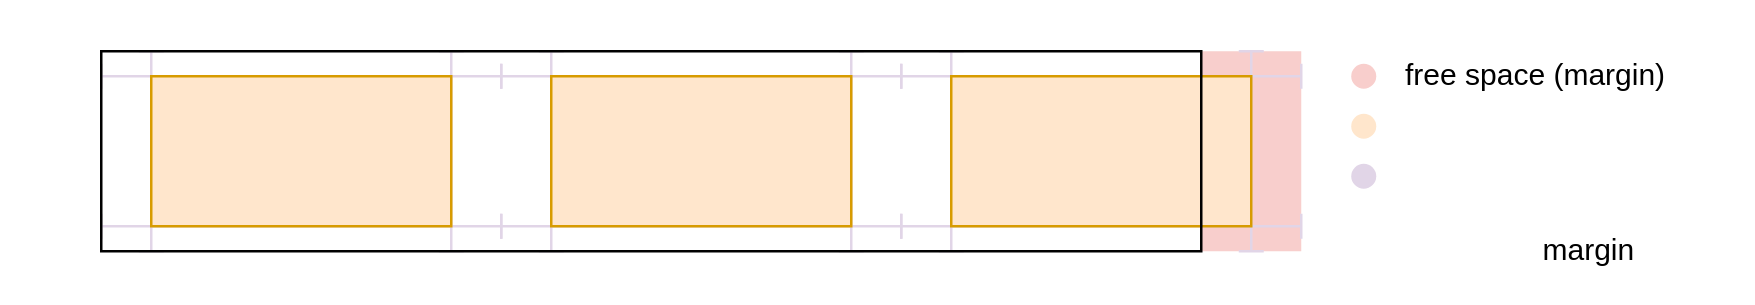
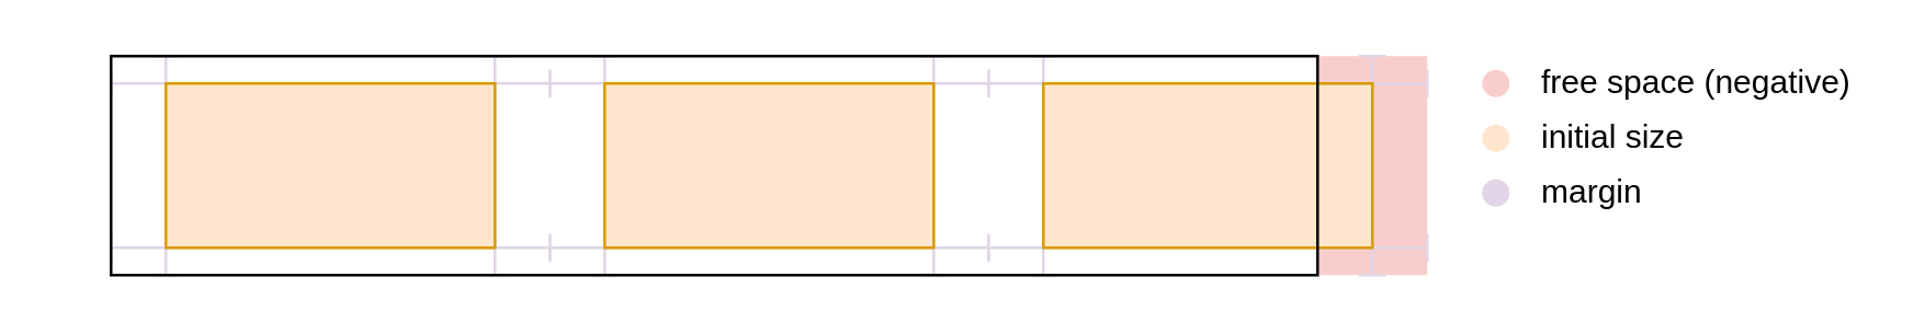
- <mxCell id="24" value="free space (margin)" style="text;html=1;strokeColor=none;fillColor=none;align=left;verticalAlign=middle;whiteSpace=wrap;rounded=0;" vertex="1" parent="1"><mxGeometry x="560" y="20" width="120" height="20" as="geometry" /></mxCell>
+ <mxCell id="24" value="free space (negative)" style="text;html=1;strokeColor=none;fillColor=none;align=left;verticalAlign=middle;whiteSpace=wrap;rounded=0;" vertex="1" parent="1"><mxGeometry x="560" y="20" width="120" height="20" as="geometry" /></mxCell>
+ <mxCell id="20" value="initial size" style="text;html=1;strokeColor=none;fillColor=none;align=left;verticalAlign=middle;whiteSpace=wrap;rounded=0;" vertex="1" parent="1"><mxGeometry x="560" y="40" width="60" height="20" as="geometry" /></mxCell>
- <mxCell id="22" value="margin" style="text;html=1;strokeColor=none;fillColor=none;align=left;verticalAlign=middle;whiteSpace=wrap;rounded=0;" vertex="1" parent="1"><mxGeometry x="615" y="90" width="60" height="20" as="geometry" /></mxCell>
+ <mxCell id="22" value="margin" style="text;html=1;strokeColor=none;fillColor=none;align=left;verticalAlign=middle;whiteSpace=wrap;rounded=0;" vertex="1" parent="1"><mxGeometry x="560" y="60" width="60" height="20" as="geometry" /></mxCell>
